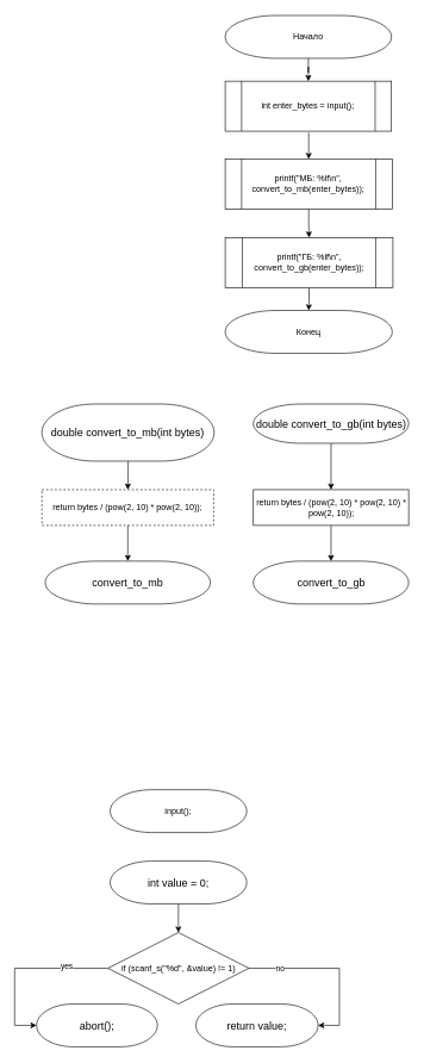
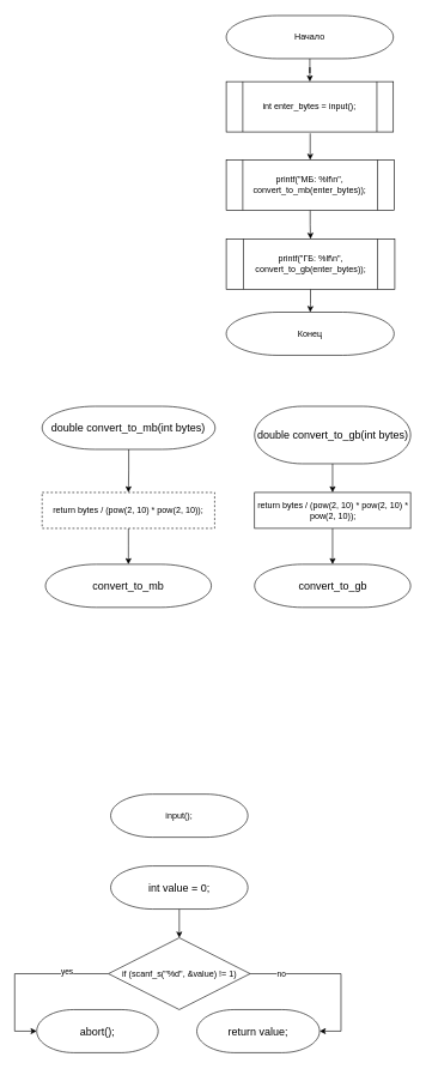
- <mxCell id="20" value="&lt;span style=&quot;font-size: 15px;&quot;&gt;double convert_to_gb(int bytes)&lt;/span&gt;" style="strokeWidth=1;html=1;shape=mxgraph.flowchart.terminator;whiteSpace=wrap;" parent="1" vertex="1"><mxGeometry x="354.5" y="564" width="217.5" height="55" as="geometry" /></mxCell>
+ <mxCell id="20" value="&lt;span style=&quot;font-size: 15px;&quot;&gt;double convert_to_gb(int bytes)&lt;/span&gt;" style="strokeWidth=1;html=1;shape=mxgraph.flowchart.terminator;whiteSpace=wrap;" parent="1" vertex="1"><mxGeometry x="354.5" y="564" width="217.5" height="80" as="geometry" /></mxCell>
- <mxCell id="18" value="&lt;span style=&quot;font-size: 15px;&quot;&gt;double convert_to_mb(int bytes)&lt;/span&gt;" style="strokeWidth=1;html=1;shape=mxgraph.flowchart.terminator;whiteSpace=wrap;" parent="1" vertex="1"><mxGeometry x="58.25" y="564" width="241.25" height="80" as="geometry" /></mxCell>
+ <mxCell id="18" value="&lt;span style=&quot;font-size: 15px;&quot;&gt;double convert_to_mb(int bytes)&lt;/span&gt;" style="strokeWidth=1;html=1;shape=mxgraph.flowchart.terminator;whiteSpace=wrap;" parent="1" vertex="1"><mxGeometry x="58.25" y="564" width="241.25" height="60" as="geometry" /></mxCell>
